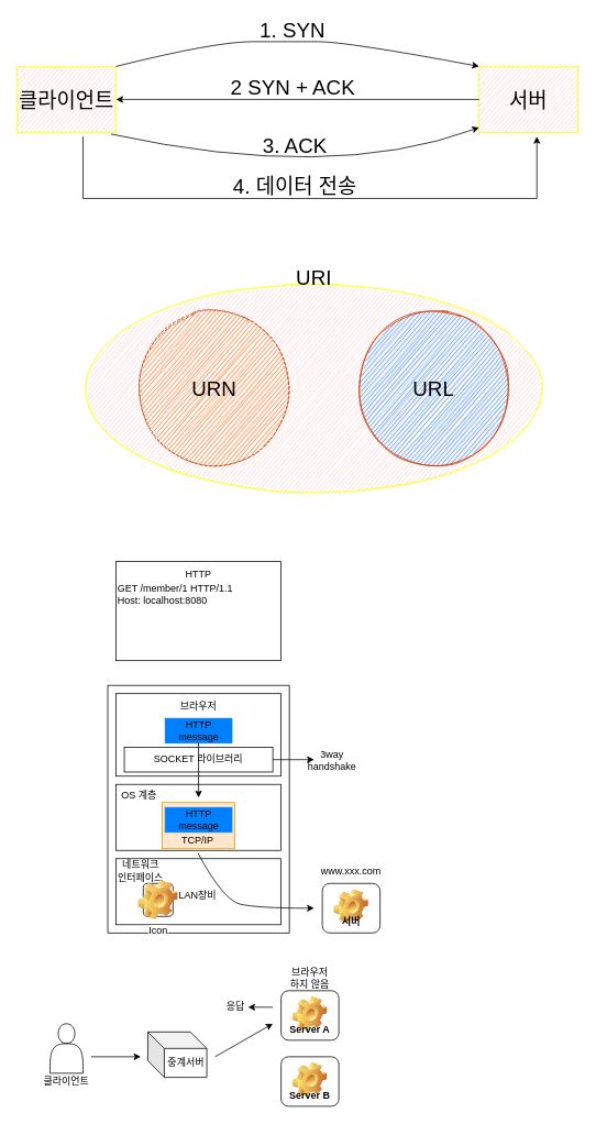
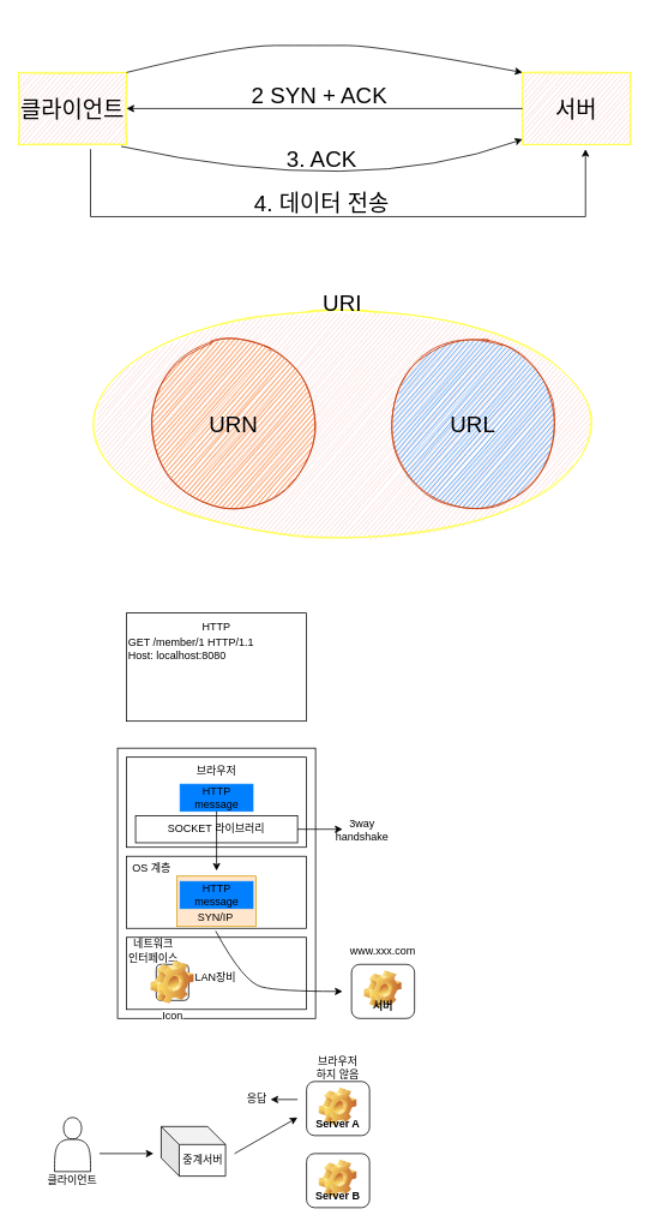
- <mxCell id="6" value="1. SYN" style="text;html=1;strokeColor=none;fillColor=none;align=center;verticalAlign=middle;whiteSpace=wrap;rounded=0;shadow=0;glass=0;sketch=1;fillStyle=auto;fontSize=25;" parent="1" vertex="1"><mxGeometry x="309" y="20" width="90" height="30" as="geometry" /></mxCell>
- <mxCell id="15" value="URN" style="ellipse;whiteSpace=wrap;html=1;aspect=fixed;rounded=0;shadow=0;glass=0;sketch=1;fillStyle=auto;fontSize=25;strokeColor=#C73500;fillColor=#fa6800;fontColor=#000000;dashed=1;" parent="1" vertex="1"><mxGeometry x="164" y="375" width="190" height="190" as="geometry" /></mxCell>
+ <mxCell id="15" value="URN" style="ellipse;whiteSpace=wrap;html=1;aspect=fixed;rounded=0;shadow=0;glass=0;sketch=1;fillStyle=auto;fontSize=25;strokeColor=#C73500;fillColor=#fa6800;fontColor=#000000;" parent="1" vertex="1"><mxGeometry x="164" y="375" width="190" height="190" as="geometry" /></mxCell>
- <mxCell id="31" value="TCP/IP" style="text;html=1;strokeColor=none;fillColor=none;align=center;verticalAlign=middle;whiteSpace=wrap;rounded=0;" parent="1" vertex="1"><mxGeometry x="209" y="1003" width="60" height="30" as="geometry" /></mxCell>
+ <mxCell id="31" value="SYN/IP" style="text;html=1;strokeColor=none;fillColor=none;align=center;verticalAlign=middle;whiteSpace=wrap;rounded=0;" parent="1" vertex="1"><mxGeometry x="209" y="1003" width="60" height="30" as="geometry" /></mxCell>
